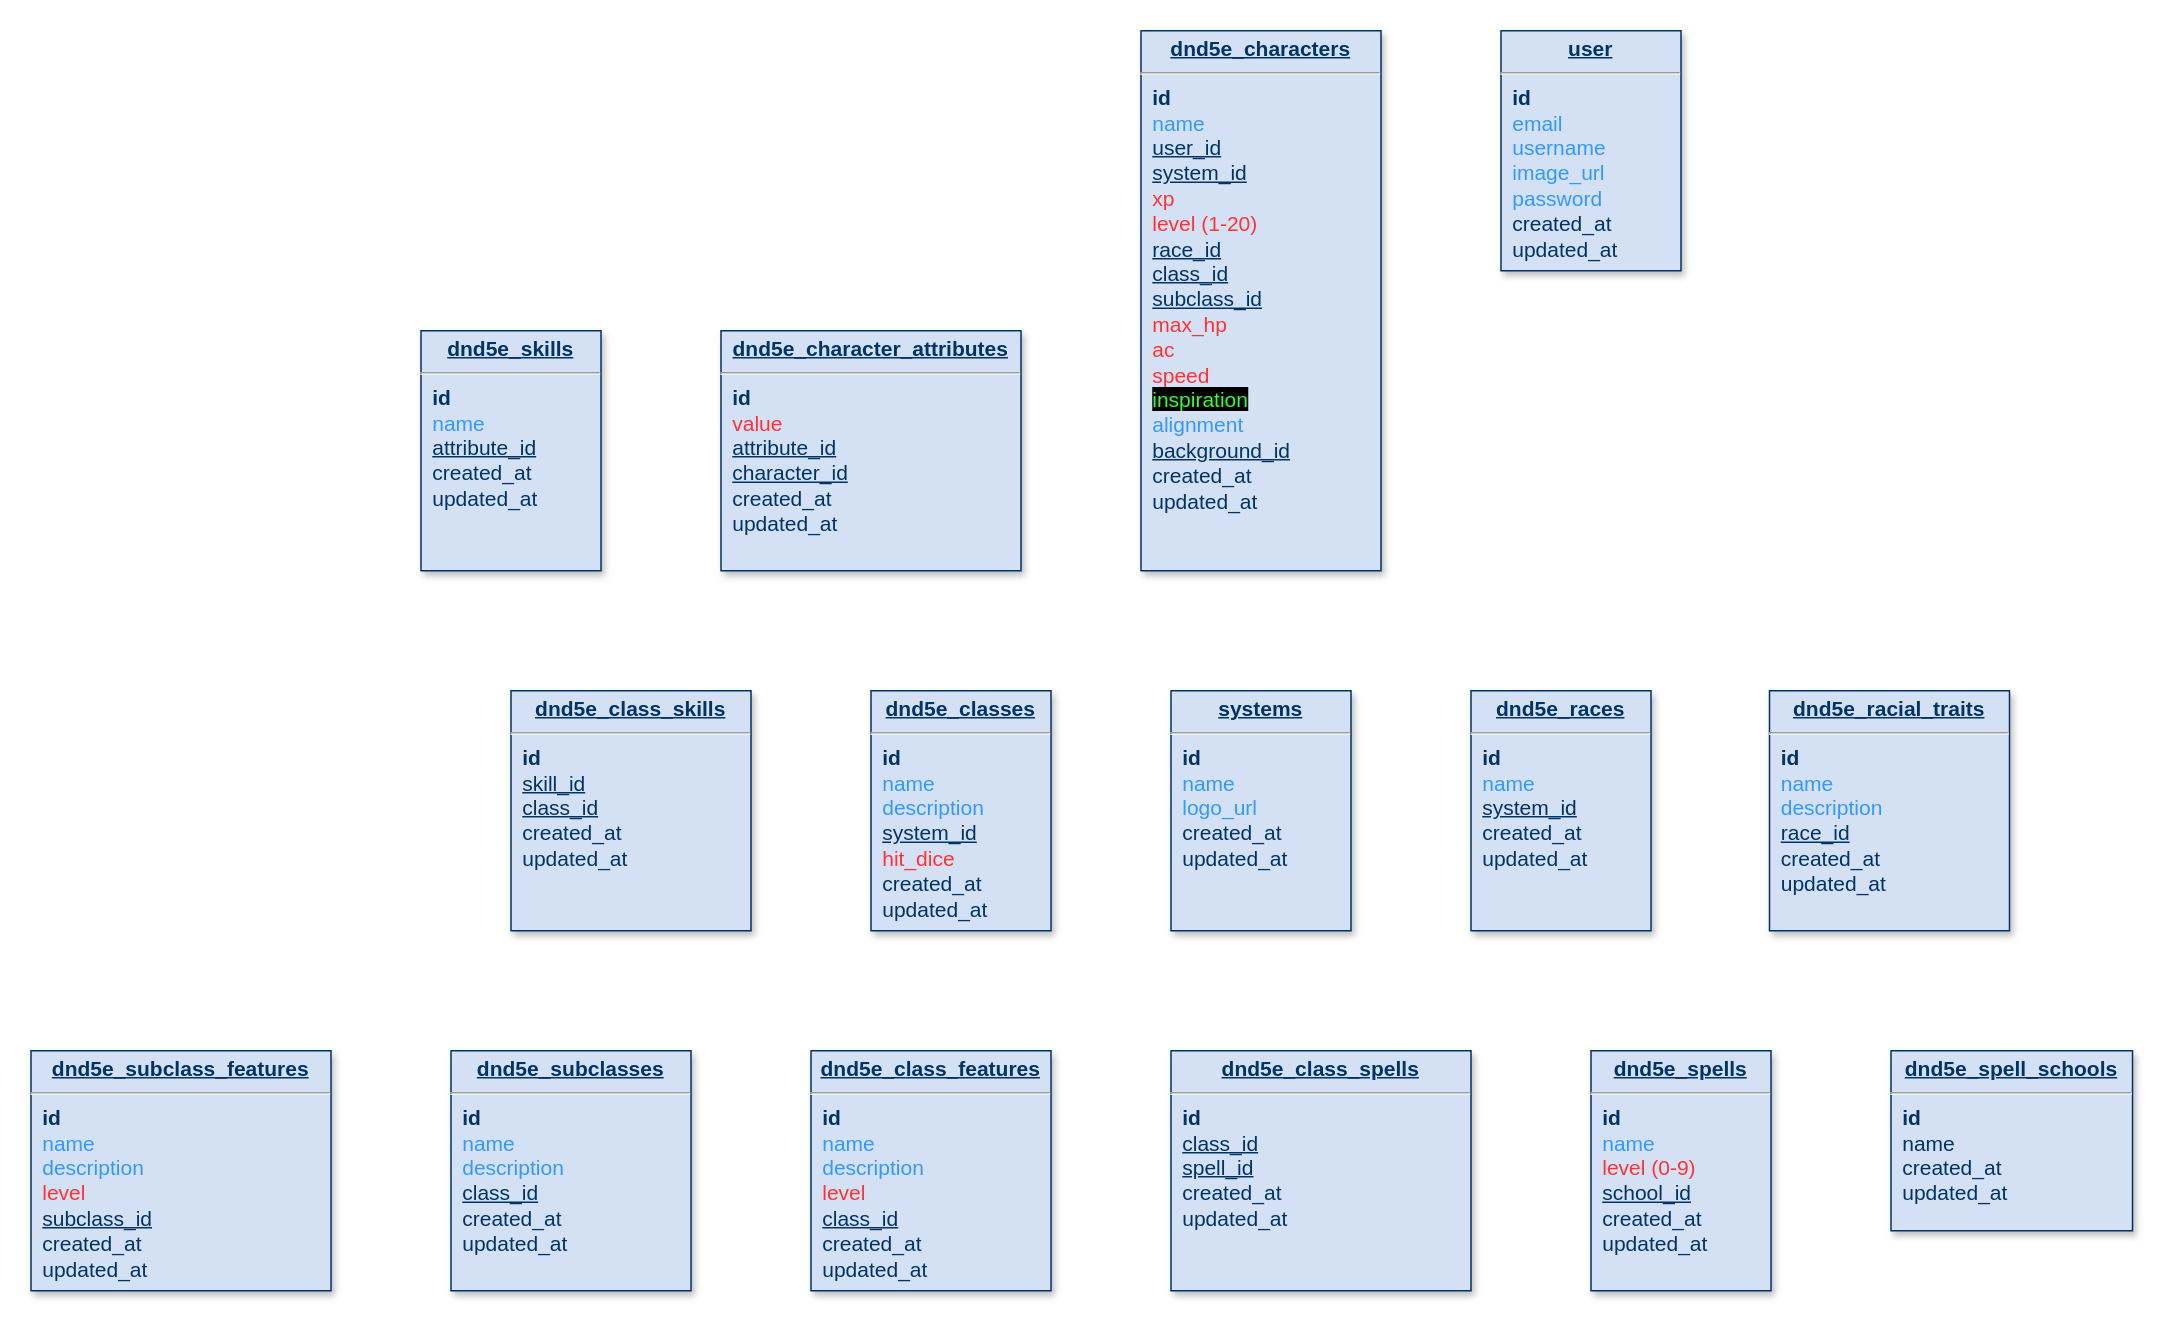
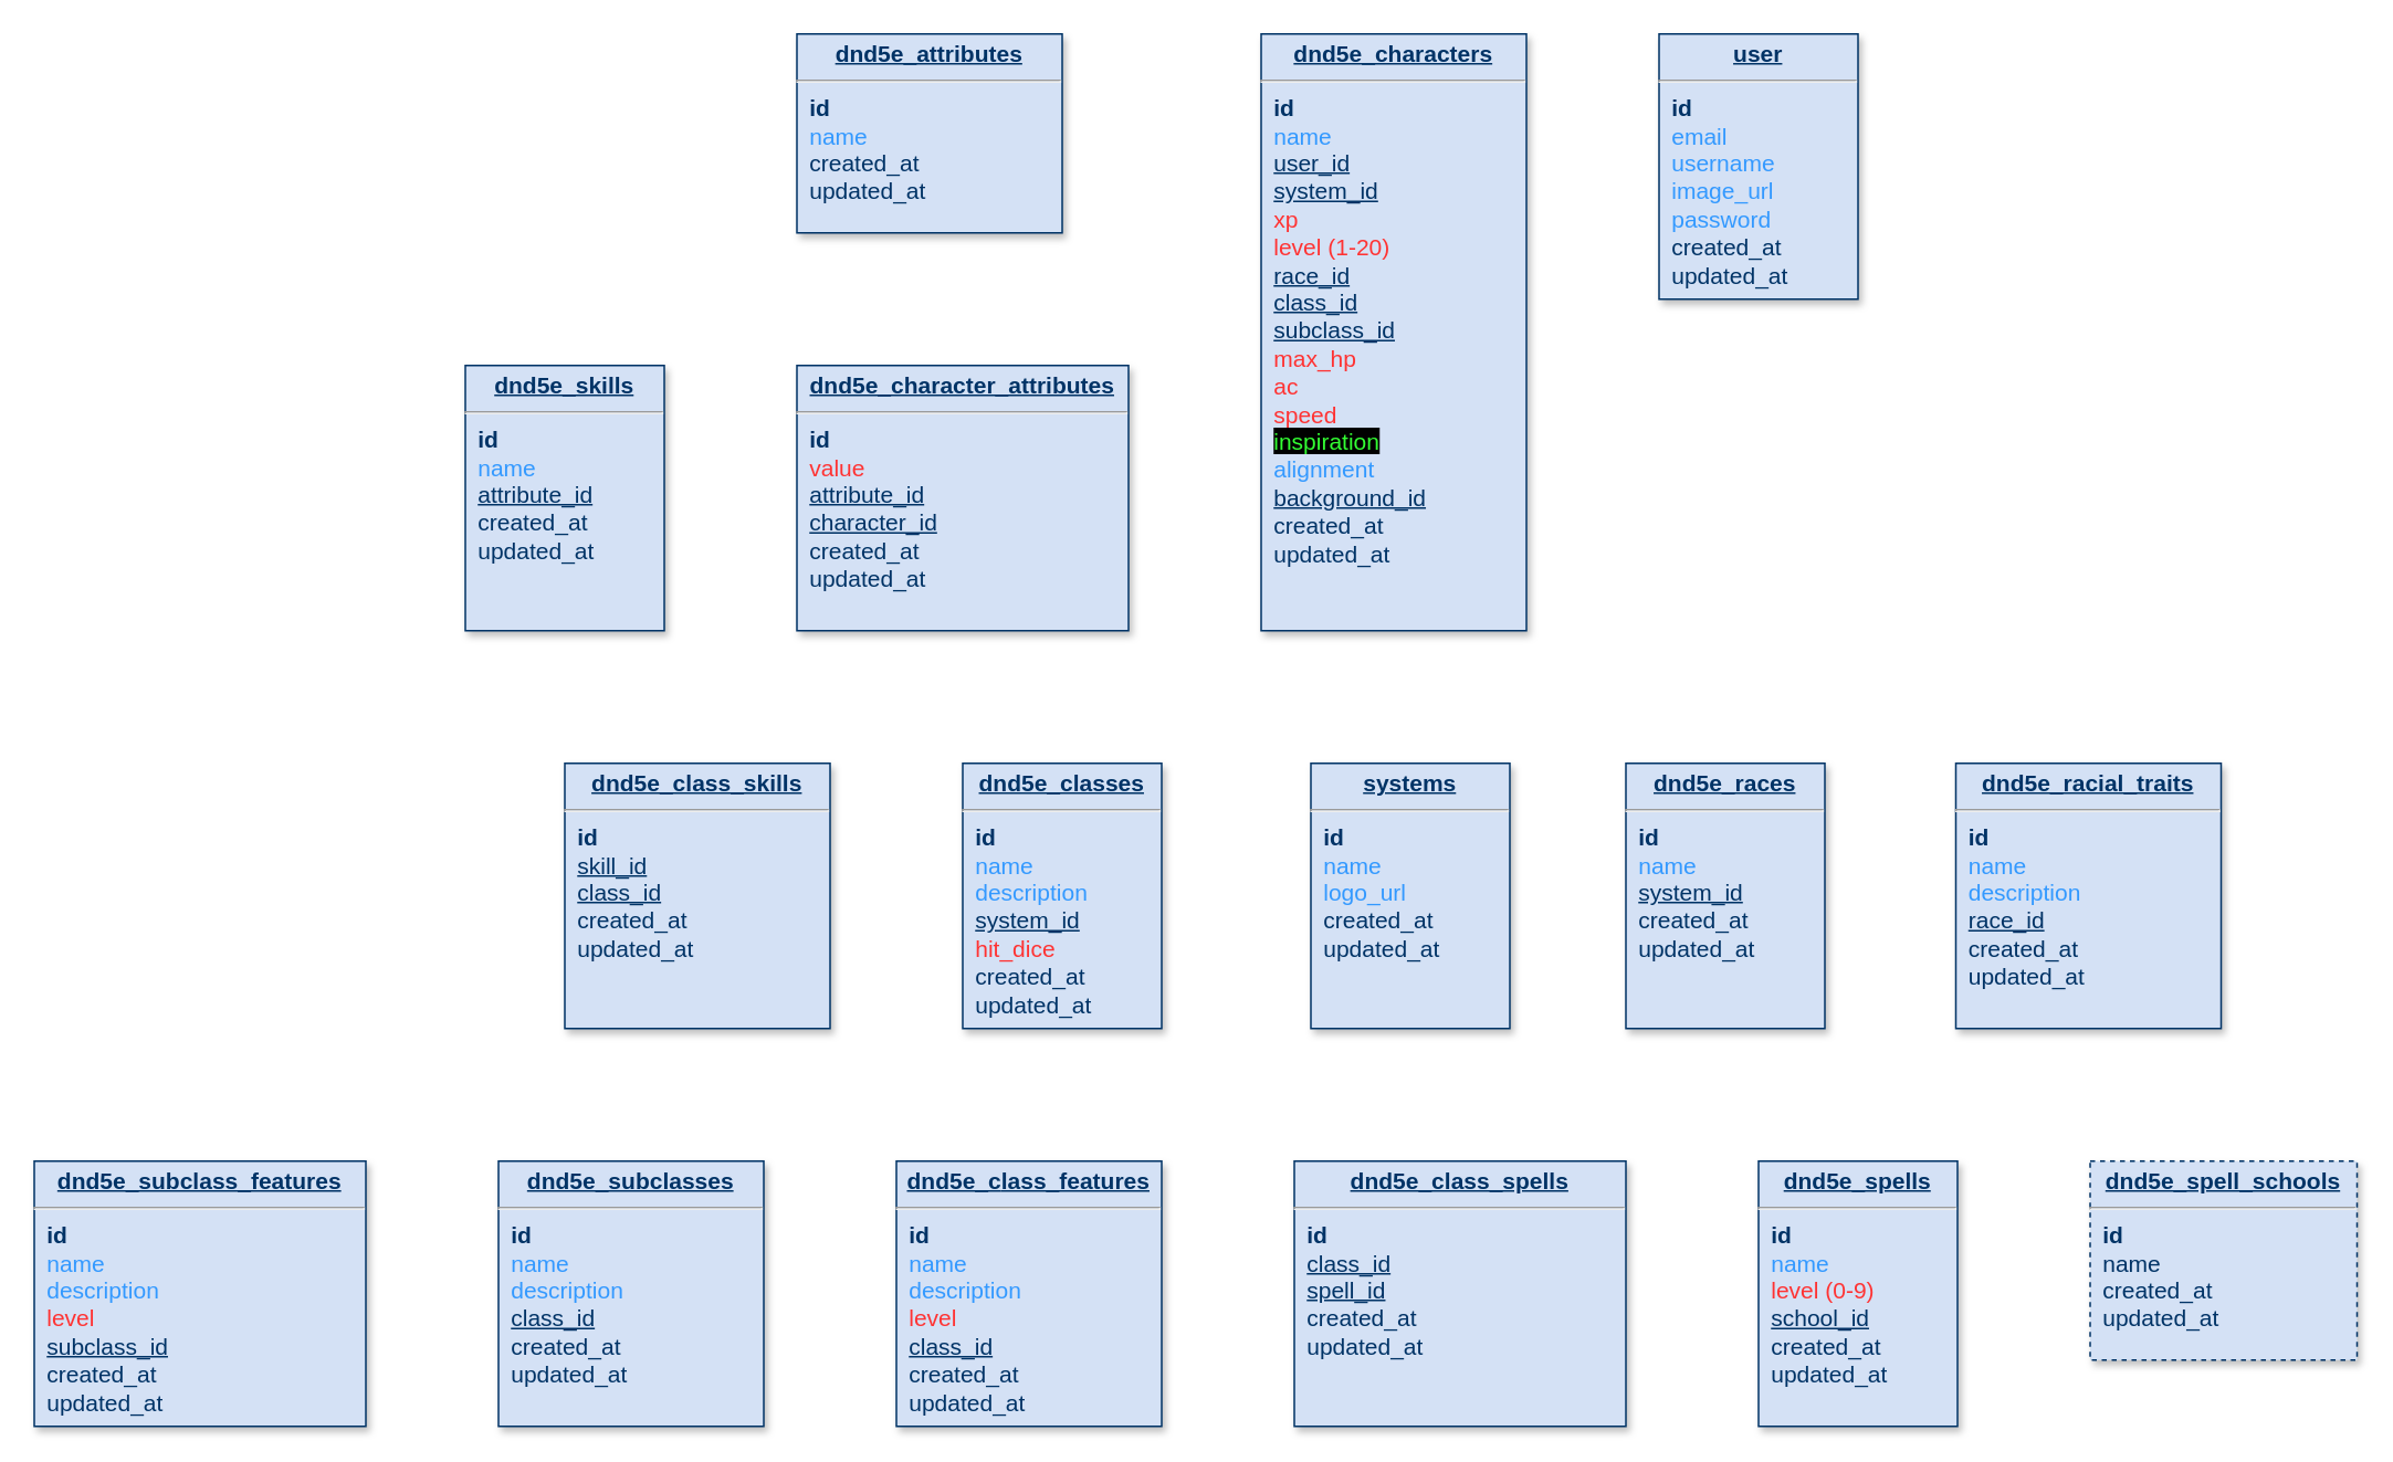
+ <mxCell id="13" value="&lt;p style=&quot;margin: 4px 0px 0px; text-align: center; text-decoration: underline; font-size: 14px;&quot;&gt;&lt;strong style=&quot;&quot;&gt;&lt;font style=&quot;font-size: 14px;&quot;&gt;dnd5e_attributes&lt;/font&gt;&lt;/strong&gt;&lt;/p&gt;&lt;hr style=&quot;font-size: 14px;&quot;&gt;&lt;p style=&quot;margin: 0px 0px 0px 8px; font-size: 14px;&quot;&gt;&lt;b&gt;&lt;font style=&quot;font-size: 14px;&quot;&gt;id&lt;/font&gt;&lt;/b&gt;&lt;/p&gt;&lt;p style=&quot;margin: 0px 0px 0px 8px; font-size: 14px;&quot;&gt;&lt;font color=&quot;#3399ff&quot;&gt;name&lt;/font&gt;&lt;/p&gt;&lt;p style=&quot;margin: 0px 0px 0px 8px; font-size: 14px;&quot;&gt;&lt;span style=&quot;background-color: initial;&quot;&gt;created_at&lt;/span&gt;&lt;br&gt;&lt;/p&gt;&lt;p style=&quot;margin: 0px 0px 0px 8px; font-size: 14px;&quot;&gt;&lt;font style=&quot;font-size: 14px;&quot;&gt;updated_at&lt;/font&gt;&lt;br&gt;&lt;/p&gt;" style="verticalAlign=top;align=left;overflow=fill;fontSize=12;fontFamily=Helvetica;html=1;strokeColor=#003366;shadow=1;fillColor=#D4E1F5;fontColor=#003366" vertex="1" parent="1"><mxGeometry x="480" y="20" width="160" height="120" as="geometry" /></mxCell>
- <mxCell id="4" value="&lt;p style=&quot;margin: 4px 0px 0px; text-align: center; text-decoration: underline; font-size: 14px;&quot;&gt;&lt;strong style=&quot;&quot;&gt;&lt;font style=&quot;font-size: 14px;&quot;&gt;systems&lt;/font&gt;&lt;/strong&gt;&lt;/p&gt;&lt;hr style=&quot;font-size: 14px;&quot;&gt;&lt;p style=&quot;margin: 0px 0px 0px 8px; font-size: 14px;&quot;&gt;&lt;b&gt;&lt;font style=&quot;font-size: 14px;&quot;&gt;id&lt;/font&gt;&lt;/b&gt;&lt;/p&gt;&lt;p style=&quot;margin: 0px 0px 0px 8px; font-size: 14px;&quot;&gt;&lt;font color=&quot;#3399ff&quot;&gt;name&lt;/font&gt;&lt;/p&gt;&lt;p style=&quot;margin: 0px 0px 0px 8px; font-size: 14px;&quot;&gt;&lt;font color=&quot;#3399ff&quot;&gt;logo_url&lt;/font&gt;&lt;/p&gt;&lt;p style=&quot;margin: 0px 0px 0px 8px; font-size: 14px;&quot;&gt;&lt;font style=&quot;font-size: 14px;&quot;&gt;created_at&lt;/font&gt;&lt;/p&gt;&lt;p style=&quot;margin: 0px 0px 0px 8px; font-size: 14px;&quot;&gt;&lt;font style=&quot;font-size: 14px;&quot;&gt;updated_at&lt;/font&gt;&lt;br&gt;&lt;/p&gt;" style="verticalAlign=top;align=left;overflow=fill;fontSize=12;fontFamily=Helvetica;html=1;strokeColor=#003366;shadow=1;fillColor=#D4E1F5;fontColor=#003366" parent="1" vertex="1"><mxGeometry x="780" y="460" width="120" height="160" as="geometry" /></mxCell>
+ <mxCell id="4" value="&lt;p style=&quot;margin: 4px 0px 0px; text-align: center; text-decoration: underline; font-size: 14px;&quot;&gt;&lt;strong style=&quot;&quot;&gt;&lt;font style=&quot;font-size: 14px;&quot;&gt;systems&lt;/font&gt;&lt;/strong&gt;&lt;/p&gt;&lt;hr style=&quot;font-size: 14px;&quot;&gt;&lt;p style=&quot;margin: 0px 0px 0px 8px; font-size: 14px;&quot;&gt;&lt;b&gt;&lt;font style=&quot;font-size: 14px;&quot;&gt;id&lt;/font&gt;&lt;/b&gt;&lt;/p&gt;&lt;p style=&quot;margin: 0px 0px 0px 8px; font-size: 14px;&quot;&gt;&lt;font color=&quot;#3399ff&quot;&gt;name&lt;/font&gt;&lt;/p&gt;&lt;p style=&quot;margin: 0px 0px 0px 8px; font-size: 14px;&quot;&gt;&lt;font color=&quot;#3399ff&quot;&gt;logo_url&lt;/font&gt;&lt;/p&gt;&lt;p style=&quot;margin: 0px 0px 0px 8px; font-size: 14px;&quot;&gt;&lt;font style=&quot;font-size: 14px;&quot;&gt;created_at&lt;/font&gt;&lt;/p&gt;&lt;p style=&quot;margin: 0px 0px 0px 8px; font-size: 14px;&quot;&gt;&lt;font style=&quot;font-size: 14px;&quot;&gt;updated_at&lt;/font&gt;&lt;br&gt;&lt;/p&gt;" style="verticalAlign=top;align=left;overflow=fill;fontSize=12;fontFamily=Helvetica;html=1;strokeColor=#003366;shadow=1;fillColor=#D4E1F5;fontColor=#003366" parent="1" vertex="1"><mxGeometry x="790" y="460" width="120" height="160" as="geometry" /></mxCell>
- <mxCell id="17" value="&lt;p style=&quot;margin: 4px 0px 0px; text-align: center; text-decoration: underline; font-size: 14px;&quot;&gt;&lt;strong style=&quot;&quot;&gt;&lt;font style=&quot;font-size: 14px;&quot;&gt;dnd5e_spell_schools&lt;/font&gt;&lt;/strong&gt;&lt;/p&gt;&lt;hr style=&quot;font-size: 14px;&quot;&gt;&lt;p style=&quot;margin: 0px 0px 0px 8px; font-size: 14px;&quot;&gt;&lt;b&gt;&lt;font style=&quot;font-size: 14px;&quot;&gt;id&lt;/font&gt;&lt;/b&gt;&lt;/p&gt;&lt;p style=&quot;margin: 0px 0px 0px 8px; font-size: 14px;&quot;&gt;name&lt;/p&gt;&lt;p style=&quot;margin: 0px 0px 0px 8px; font-size: 14px;&quot;&gt;&lt;span style=&quot;background-color: initial;&quot;&gt;created_at&lt;/span&gt;&lt;br&gt;&lt;/p&gt;&lt;p style=&quot;margin: 0px 0px 0px 8px; font-size: 14px;&quot;&gt;&lt;font style=&quot;font-size: 14px;&quot;&gt;updated_at&lt;/font&gt;&lt;br&gt;&lt;/p&gt;" style="verticalAlign=top;align=left;overflow=fill;fontSize=12;fontFamily=Helvetica;html=1;strokeColor=#003366;shadow=1;fillColor=#D4E1F5;fontColor=#003366" vertex="1" parent="1"><mxGeometry x="1260" y="700" width="161" height="120" as="geometry" /></mxCell>
+ <mxCell id="17" value="&lt;p style=&quot;margin: 4px 0px 0px; text-align: center; text-decoration: underline; font-size: 14px;&quot;&gt;&lt;strong style=&quot;&quot;&gt;&lt;font style=&quot;font-size: 14px;&quot;&gt;dnd5e_spell_schools&lt;/font&gt;&lt;/strong&gt;&lt;/p&gt;&lt;hr style=&quot;font-size: 14px;&quot;&gt;&lt;p style=&quot;margin: 0px 0px 0px 8px; font-size: 14px;&quot;&gt;&lt;b&gt;&lt;font style=&quot;font-size: 14px;&quot;&gt;id&lt;/font&gt;&lt;/b&gt;&lt;/p&gt;&lt;p style=&quot;margin: 0px 0px 0px 8px; font-size: 14px;&quot;&gt;name&lt;/p&gt;&lt;p style=&quot;margin: 0px 0px 0px 8px; font-size: 14px;&quot;&gt;&lt;span style=&quot;background-color: initial;&quot;&gt;created_at&lt;/span&gt;&lt;br&gt;&lt;/p&gt;&lt;p style=&quot;margin: 0px 0px 0px 8px; font-size: 14px;&quot;&gt;&lt;font style=&quot;font-size: 14px;&quot;&gt;updated_at&lt;/font&gt;&lt;br&gt;&lt;/p&gt;" style="verticalAlign=top;align=left;overflow=fill;fontSize=12;fontFamily=Helvetica;html=1;strokeColor=#003366;shadow=1;fillColor=#D4E1F5;fontColor=#003366;dashed=1;" vertex="1" parent="1"><mxGeometry x="1260" y="700" width="161" height="120" as="geometry" /></mxCell>
